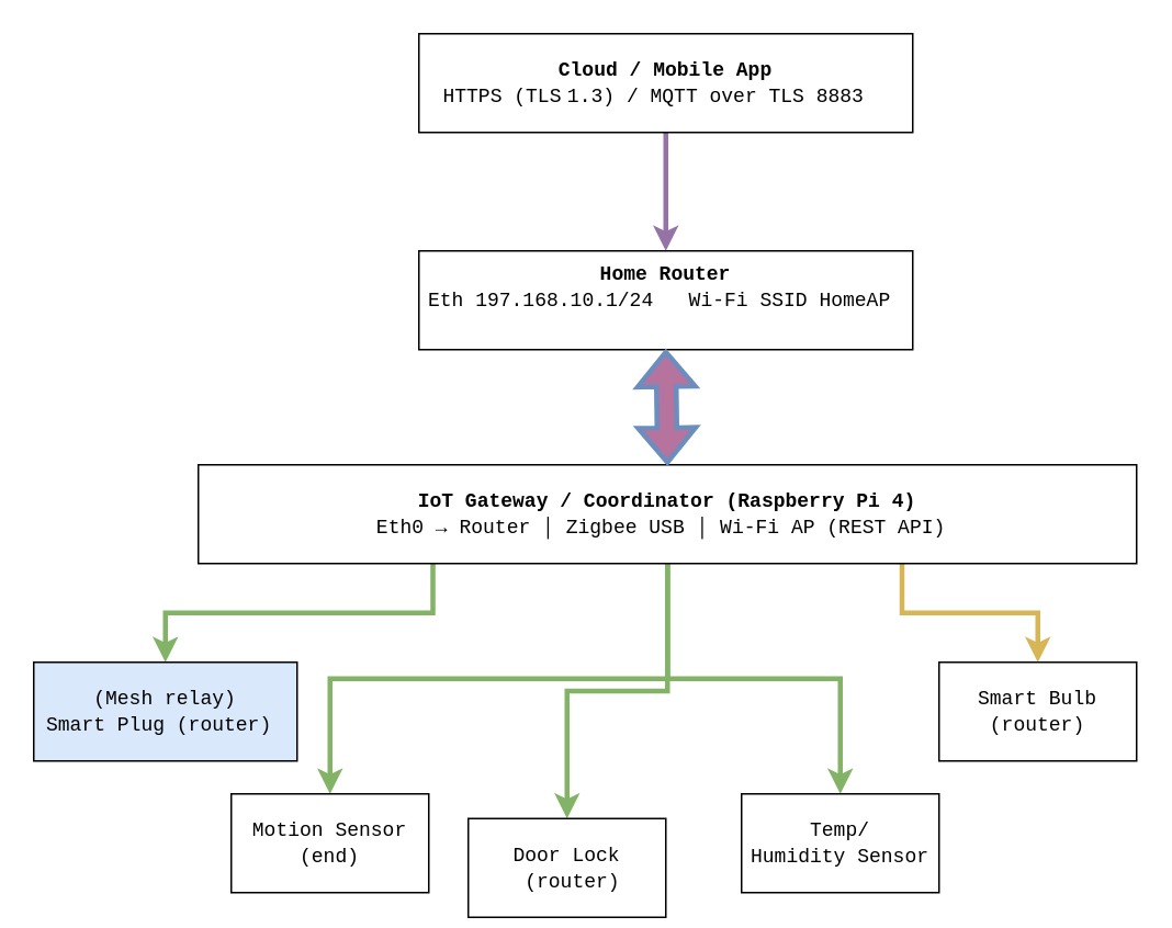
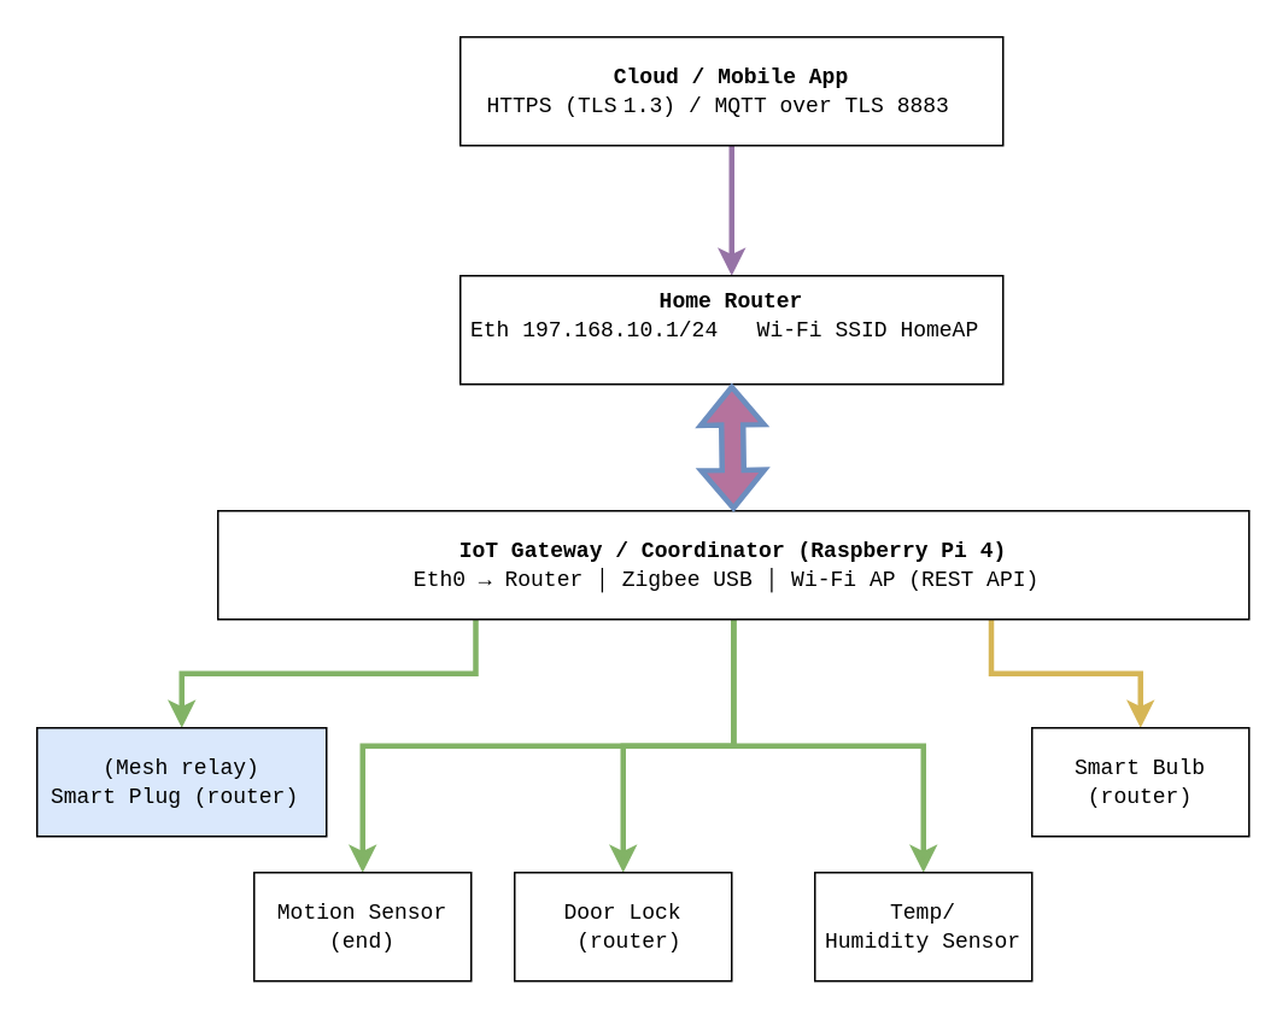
- <mxCell id="12" value="&lt;span style=&quot;font-size:9.0pt;mso-bidi-font-size:&lt;br/&gt;11.0pt;line-height:115%;font-family:&amp;quot;Courier New&amp;quot;;mso-fareast-font-family:&amp;quot;MS Mincho&amp;quot;;&lt;br/&gt;mso-fareast-theme-font:minor-fareast;mso-bidi-font-family:&amp;quot;Times New Roman&amp;quot;;&lt;br/&gt;mso-bidi-theme-font:minor-bidi;mso-ansi-language:EN-US;mso-fareast-language:&lt;br/&gt;EN-US;mso-bidi-language:AR-SA&quot; lang=&quot;EN-US&quot;&gt;Door&amp;nbsp;Lock&lt;/span&gt;&lt;div&gt;&lt;span style=&quot;font-size:9.0pt;mso-bidi-font-size:&lt;br/&gt;11.0pt;line-height:115%;font-family:&amp;quot;Courier New&amp;quot;;mso-fareast-font-family:&amp;quot;MS Mincho&amp;quot;;&lt;br/&gt;mso-fareast-theme-font:minor-fareast;mso-bidi-font-family:&amp;quot;Times New Roman&amp;quot;;&lt;br/&gt;mso-bidi-theme-font:minor-bidi;mso-ansi-language:EN-US;mso-fareast-language:&lt;br/&gt;EN-US;mso-bidi-language:AR-SA&quot; lang=&quot;EN-US&quot;&gt;&amp;nbsp;(router)&lt;/span&gt;&lt;/div&gt;" style="rounded=0;whiteSpace=wrap;html=1;" vertex="1" parent="1"><mxGeometry x="284" y="497" width="120" height="60" as="geometry" /></mxCell>
+ <mxCell id="12" value="&lt;span style=&quot;font-size:9.0pt;mso-bidi-font-size:&lt;br/&gt;11.0pt;line-height:115%;font-family:&amp;quot;Courier New&amp;quot;;mso-fareast-font-family:&amp;quot;MS Mincho&amp;quot;;&lt;br/&gt;mso-fareast-theme-font:minor-fareast;mso-bidi-font-family:&amp;quot;Times New Roman&amp;quot;;&lt;br/&gt;mso-bidi-theme-font:minor-bidi;mso-ansi-language:EN-US;mso-fareast-language:&lt;br/&gt;EN-US;mso-bidi-language:AR-SA&quot; lang=&quot;EN-US&quot;&gt;Door&amp;nbsp;Lock&lt;/span&gt;&lt;div&gt;&lt;span style=&quot;font-size:9.0pt;mso-bidi-font-size:&lt;br/&gt;11.0pt;line-height:115%;font-family:&amp;quot;Courier New&amp;quot;;mso-fareast-font-family:&amp;quot;MS Mincho&amp;quot;;&lt;br/&gt;mso-fareast-theme-font:minor-fareast;mso-bidi-font-family:&amp;quot;Times New Roman&amp;quot;;&lt;br/&gt;mso-bidi-theme-font:minor-bidi;mso-ansi-language:EN-US;mso-fareast-language:&lt;br/&gt;EN-US;mso-bidi-language:AR-SA&quot; lang=&quot;EN-US&quot;&gt;&amp;nbsp;(router)&lt;/span&gt;&lt;/div&gt;" style="rounded=0;whiteSpace=wrap;html=1;" vertex="1" parent="1"><mxGeometry x="284" y="482" width="120" height="60" as="geometry" /></mxCell>
